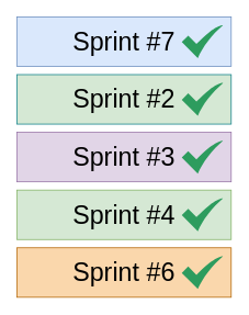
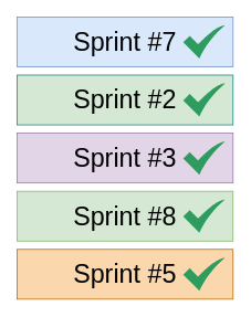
- <mxCell id="8" value="Sprint #4" style="rounded=0;whiteSpace=wrap;html=1;fontSize=31;fillColor=#d5e8d4;strokeColor=#82b366;" vertex="1" parent="1"><mxGeometry x="20" y="230" width="260" height="60" as="geometry" /></mxCell>
+ <mxCell id="8" value="Sprint #8" style="rounded=0;whiteSpace=wrap;html=1;fontSize=31;fillColor=#d5e8d4;strokeColor=#82b366;" vertex="1" parent="1"><mxGeometry x="20" y="230" width="260" height="60" as="geometry" /></mxCell>
- <mxCell id="10" value="Sprint #6" style="rounded=0;whiteSpace=wrap;html=1;fontSize=31;fillColor=#fad7ac;strokeColor=#b46504;" vertex="1" parent="1"><mxGeometry x="20" y="300" width="260" height="60" as="geometry" /></mxCell>
+ <mxCell id="10" value="Sprint #5" style="rounded=0;whiteSpace=wrap;html=1;fontSize=31;fillColor=#fad7ac;strokeColor=#b46504;" vertex="1" parent="1"><mxGeometry x="20" y="300" width="260" height="60" as="geometry" /></mxCell>
